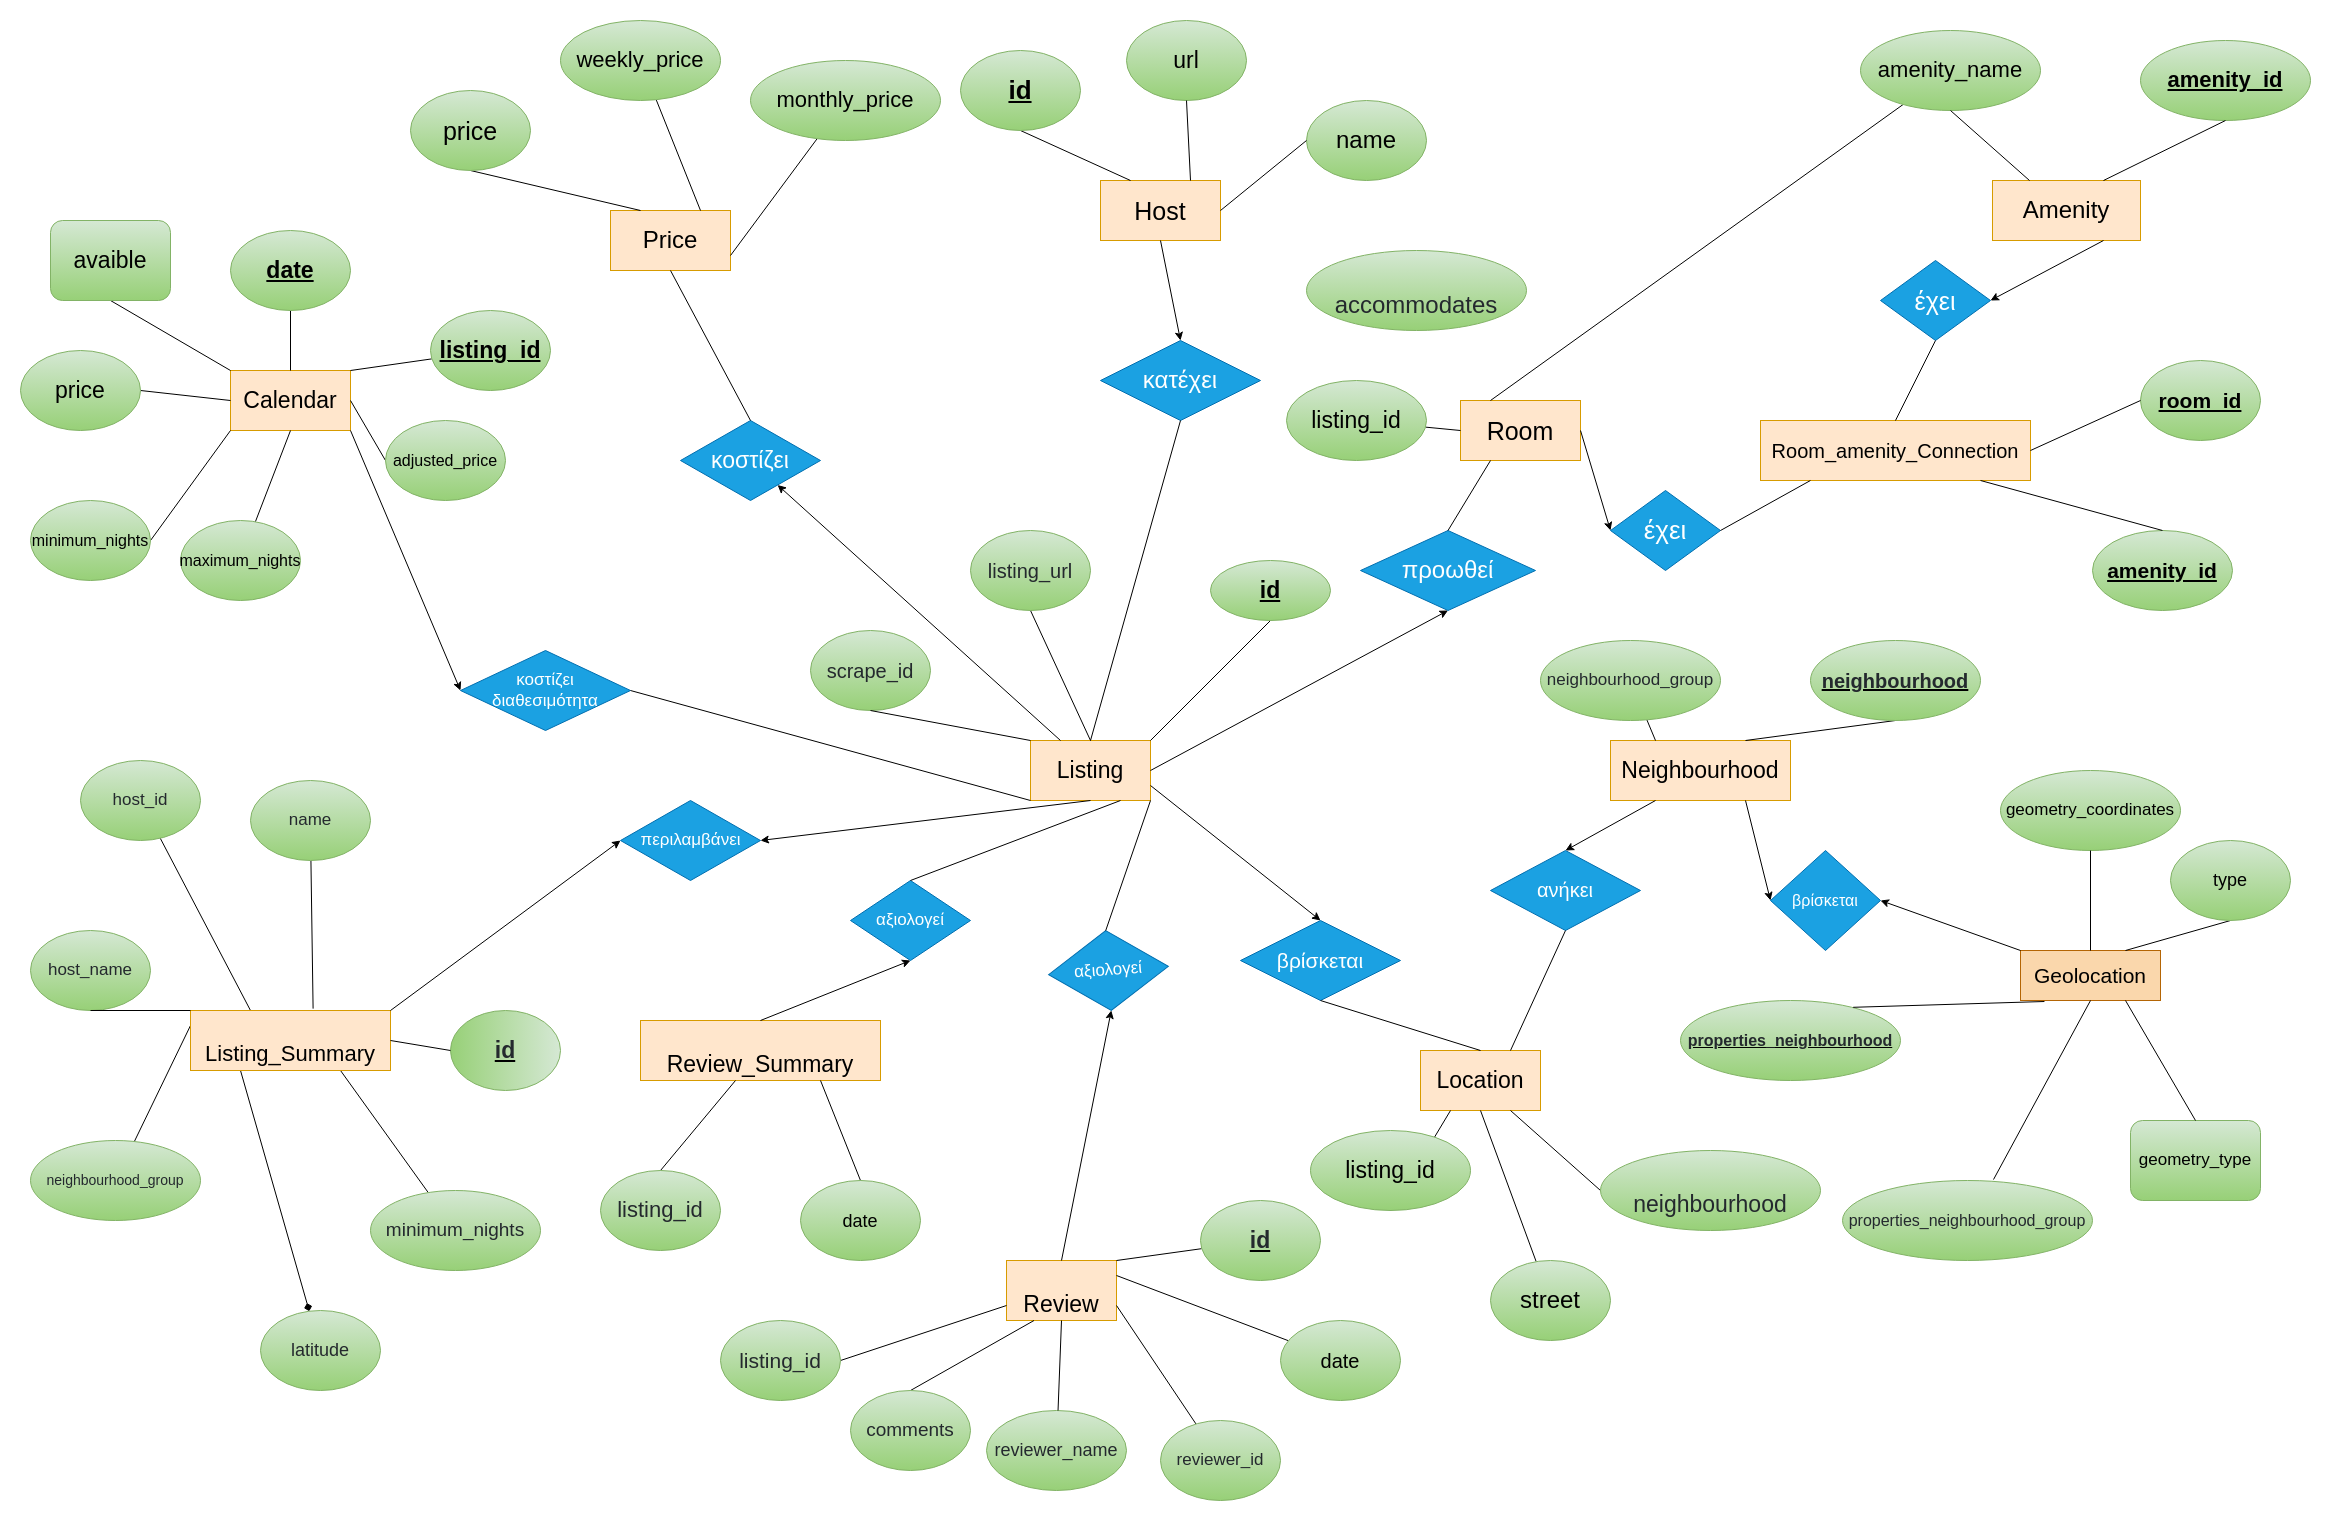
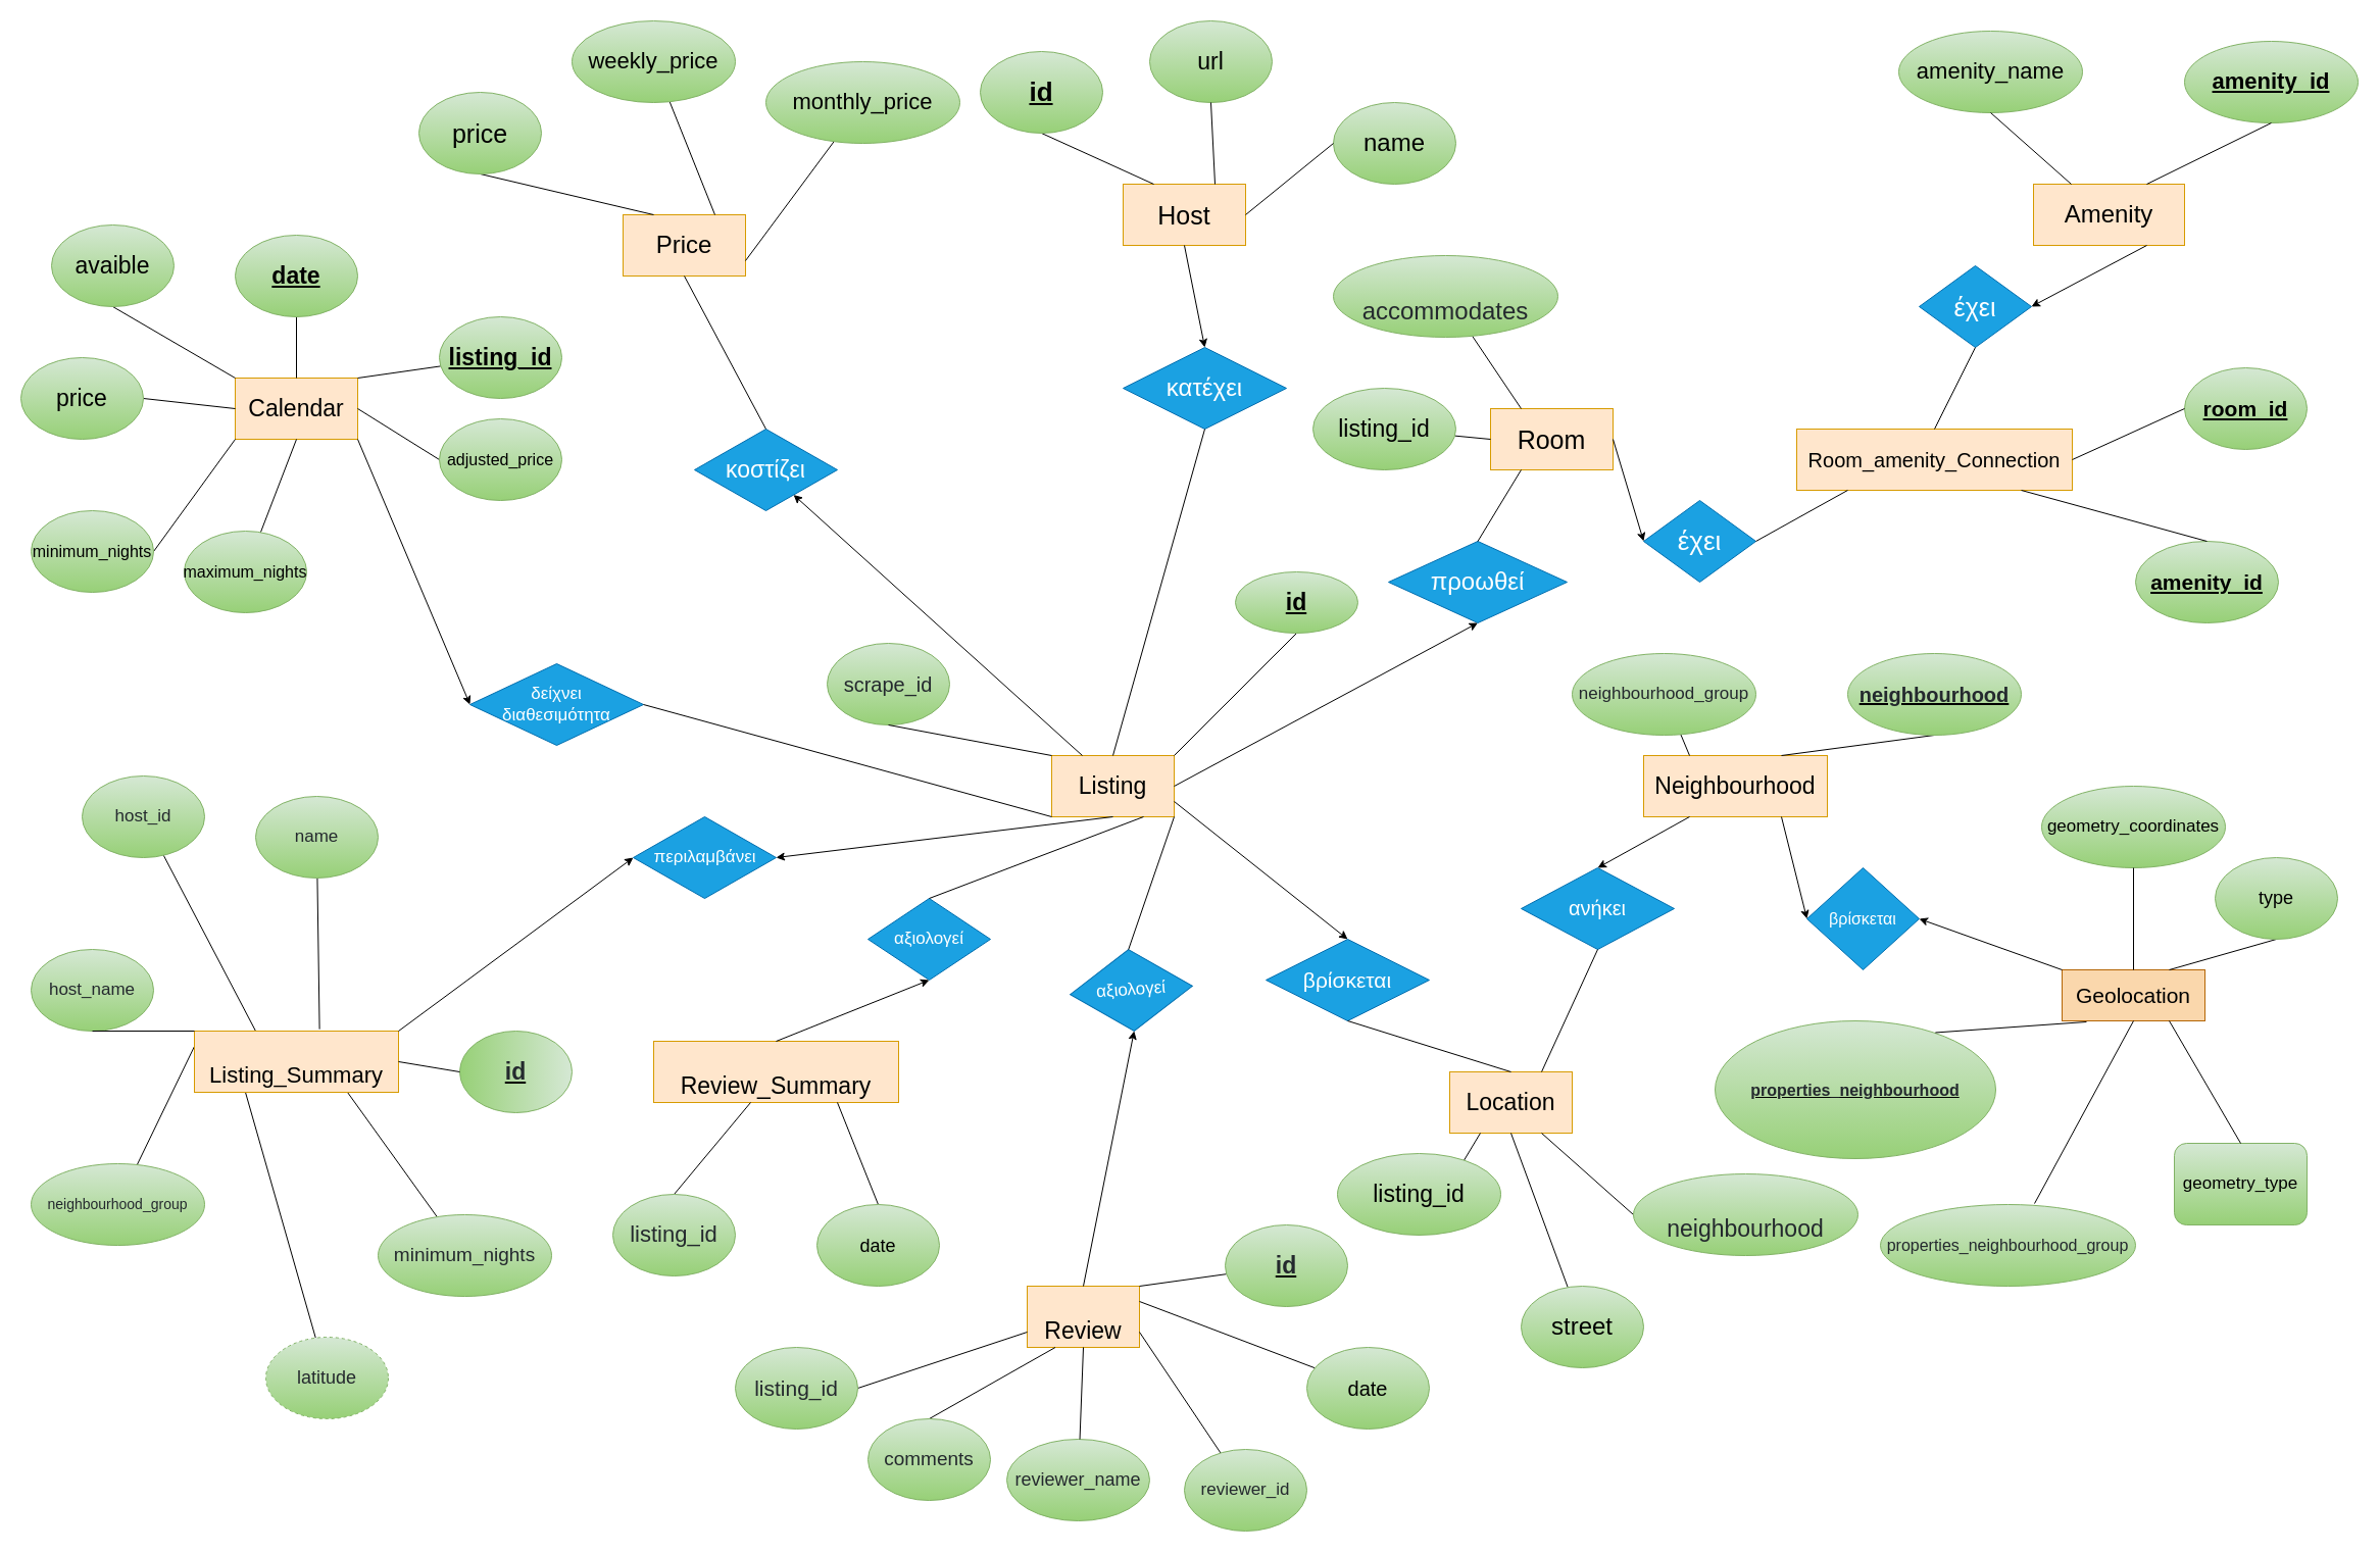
- <mxCell id="99" value="" style="endArrow=none;html=1;fontSize=18;exitX=0.25;exitY=0;exitDx=0;exitDy=0;" parent="1" source="96" target="131" edge="1"><mxGeometry width="50" height="50" relative="1" as="geometry"><mxPoint x="1200" y="880" as="sourcePoint" /><mxPoint x="2000" y="750" as="targetPoint" /></mxGeometry></mxCell>
+ <mxCell id="99" value="" style="endArrow=none;html=1;fontSize=18;exitX=0.25;exitY=0;exitDx=0;exitDy=0;" parent="1" source="96" target="100" edge="1"><mxGeometry width="50" height="50" relative="1" as="geometry"><mxPoint x="1200" y="880" as="sourcePoint" /><mxPoint x="2000" y="750" as="targetPoint" /></mxGeometry></mxCell>
- <mxCell id="8" value="avaible" style="whiteSpace=wrap;html=1;labelBackgroundColor=none;fontSize=23;gradientColor=#97d077;fillColor=#d5e8d4;strokeColor=#82b366;rounded=1;" parent="1" vertex="1"><mxGeometry x="50" y="220" width="120" height="80" as="geometry" /></mxCell>
+ <mxCell id="8" value="avaible" style="ellipse;whiteSpace=wrap;html=1;labelBackgroundColor=none;fontSize=23;gradientColor=#97d077;fillColor=#d5e8d4;strokeColor=#82b366;" parent="1" vertex="1"><mxGeometry x="50" y="220" width="120" height="80" as="geometry" /></mxCell>
- <mxCell id="12" value="adjusted_price" style="ellipse;whiteSpace=wrap;html=1;labelBackgroundColor=none;fontSize=16;gradientColor=#97d077;fillColor=#d5e8d4;strokeColor=#82b366;" parent="1" vertex="1"><mxGeometry x="385" y="420" width="120" height="80" as="geometry" /></mxCell>
+ <mxCell id="12" value="adjusted_price" style="ellipse;whiteSpace=wrap;html=1;labelBackgroundColor=none;fontSize=16;gradientColor=#97d077;fillColor=#d5e8d4;strokeColor=#82b366;" parent="1" vertex="1"><mxGeometry x="430" y="410" width="120" height="80" as="geometry" /></mxCell>
- <mxCell id="25" value="&#10;&#10;&lt;span style=&quot;color: rgb(36, 41, 46); font-size: 20px; font-style: normal; font-weight: 400; letter-spacing: normal; text-indent: 0px; text-transform: none; word-spacing: 0px; display: inline; float: none;&quot;&gt; listing_url&lt;/span&gt;&#10;&#10;" style="ellipse;whiteSpace=wrap;html=1;labelBackgroundColor=none;fontSize=20;gradientColor=#97d077;fillColor=#d5e8d4;strokeColor=#82b366;" parent="1" vertex="1"><mxGeometry x="970" y="530" width="120" height="80" as="geometry" /></mxCell>
- <mxCell id="24" value="" style="endArrow=none;html=1;fontSize=18;exitX=0.5;exitY=0;exitDx=0;exitDy=0;entryX=0.5;entryY=1;entryDx=0;entryDy=0;" parent="1" source="21" target="25" edge="1"><mxGeometry width="50" height="50" relative="1" as="geometry"><mxPoint x="820" y="470" as="sourcePoint" /><mxPoint x="1160" y="120" as="targetPoint" /></mxGeometry></mxCell>
- <mxCell id="56" value="κοστίζει&lt;br&gt;διαθεσιμότητα" style="rhombus;whiteSpace=wrap;html=1;labelBackgroundColor=none;fontSize=17;fillColor=#1ba1e2;strokeColor=#006EAF;fontColor=#ffffff;" parent="1" vertex="1"><mxGeometry x="460" y="650" width="170" height="80" as="geometry" /></mxCell>
+ <mxCell id="56" value="δείχνει&lt;br&gt;διαθεσιμότητα" style="rhombus;whiteSpace=wrap;html=1;labelBackgroundColor=none;fontSize=17;fillColor=#1ba1e2;strokeColor=#006EAF;fontColor=#ffffff;" parent="1" vertex="1"><mxGeometry x="460" y="650" width="170" height="80" as="geometry" /></mxCell>
- <mxCell id="81" value="&#10;&#10;&lt;span style=&quot;color: rgb(36, 41, 46); font-size: 16px; font-style: normal; letter-spacing: normal; text-indent: 0px; text-transform: none; word-spacing: 0px; display: inline; float: none;&quot;&gt;properties_neighbourhood&lt;/span&gt;&#10;&#10;" style="ellipse;whiteSpace=wrap;html=1;fontSize=16;fontStyle=5;gradientColor=#97d077;fillColor=#d5e8d4;strokeColor=#82b366;labelBackgroundColor=none;" parent="1" vertex="1"><mxGeometry x="1680" y="1000" width="220" height="80" as="geometry" /></mxCell>
+ <mxCell id="81" value="&#10;&#10;&lt;span style=&quot;color: rgb(36, 41, 46); font-size: 16px; font-style: normal; letter-spacing: normal; text-indent: 0px; text-transform: none; word-spacing: 0px; display: inline; float: none;&quot;&gt;properties_neighbourhood&lt;/span&gt;&#10;&#10;" style="ellipse;whiteSpace=wrap;html=1;fontSize=16;fontStyle=5;gradientColor=#97d077;fillColor=#d5e8d4;strokeColor=#82b366;labelBackgroundColor=none;" parent="1" vertex="1"><mxGeometry x="1680" y="1000" width="275" height="135" as="geometry" /></mxCell>
- <mxCell id="35" value="" style="endArrow=diamond;html=1;fontSize=17;exitX=0.25;exitY=1;exitDx=0;exitDy=0;" parent="1" source="60" target="36" edge="1"><mxGeometry width="50" height="50" relative="1" as="geometry"><mxPoint x="230" y="740" as="sourcePoint" /><mxPoint x="230" y="690" as="targetPoint" /></mxGeometry></mxCell>
+ <mxCell id="35" value="" style="endArrow=none;html=1;fontSize=17;exitX=0.25;exitY=1;exitDx=0;exitDy=0;" parent="1" source="60" target="36" edge="1"><mxGeometry width="50" height="50" relative="1" as="geometry"><mxPoint x="230" y="740" as="sourcePoint" /><mxPoint x="230" y="690" as="targetPoint" /></mxGeometry></mxCell>
- <mxCell id="36" value="&#10;&#10;&lt;span style=&quot;color: rgb(36, 41, 46); font-size: 18px; font-style: normal; font-weight: 400; letter-spacing: normal; text-indent: 0px; text-transform: none; word-spacing: 0px; display: inline; float: none;&quot;&gt;latitude&lt;/span&gt;&#10;&#10;" style="ellipse;whiteSpace=wrap;html=1;fontSize=18;gradientColor=#97d077;fillColor=#d5e8d4;strokeColor=#82b366;labelBackgroundColor=none;" parent="1" vertex="1"><mxGeometry x="260" y="1310" width="120" height="80" as="geometry" /></mxCell>
+ <mxCell id="36" value="&#10;&#10;&lt;span style=&quot;color: rgb(36, 41, 46); font-size: 18px; font-style: normal; font-weight: 400; letter-spacing: normal; text-indent: 0px; text-transform: none; word-spacing: 0px; display: inline; float: none;&quot;&gt;latitude&lt;/span&gt;&#10;&#10;" style="ellipse;whiteSpace=wrap;html=1;fontSize=18;gradientColor=#97d077;fillColor=#d5e8d4;strokeColor=#82b366;labelBackgroundColor=none;dashed=1;" parent="1" vertex="1"><mxGeometry x="260" y="1310" width="120" height="80" as="geometry" /></mxCell>
